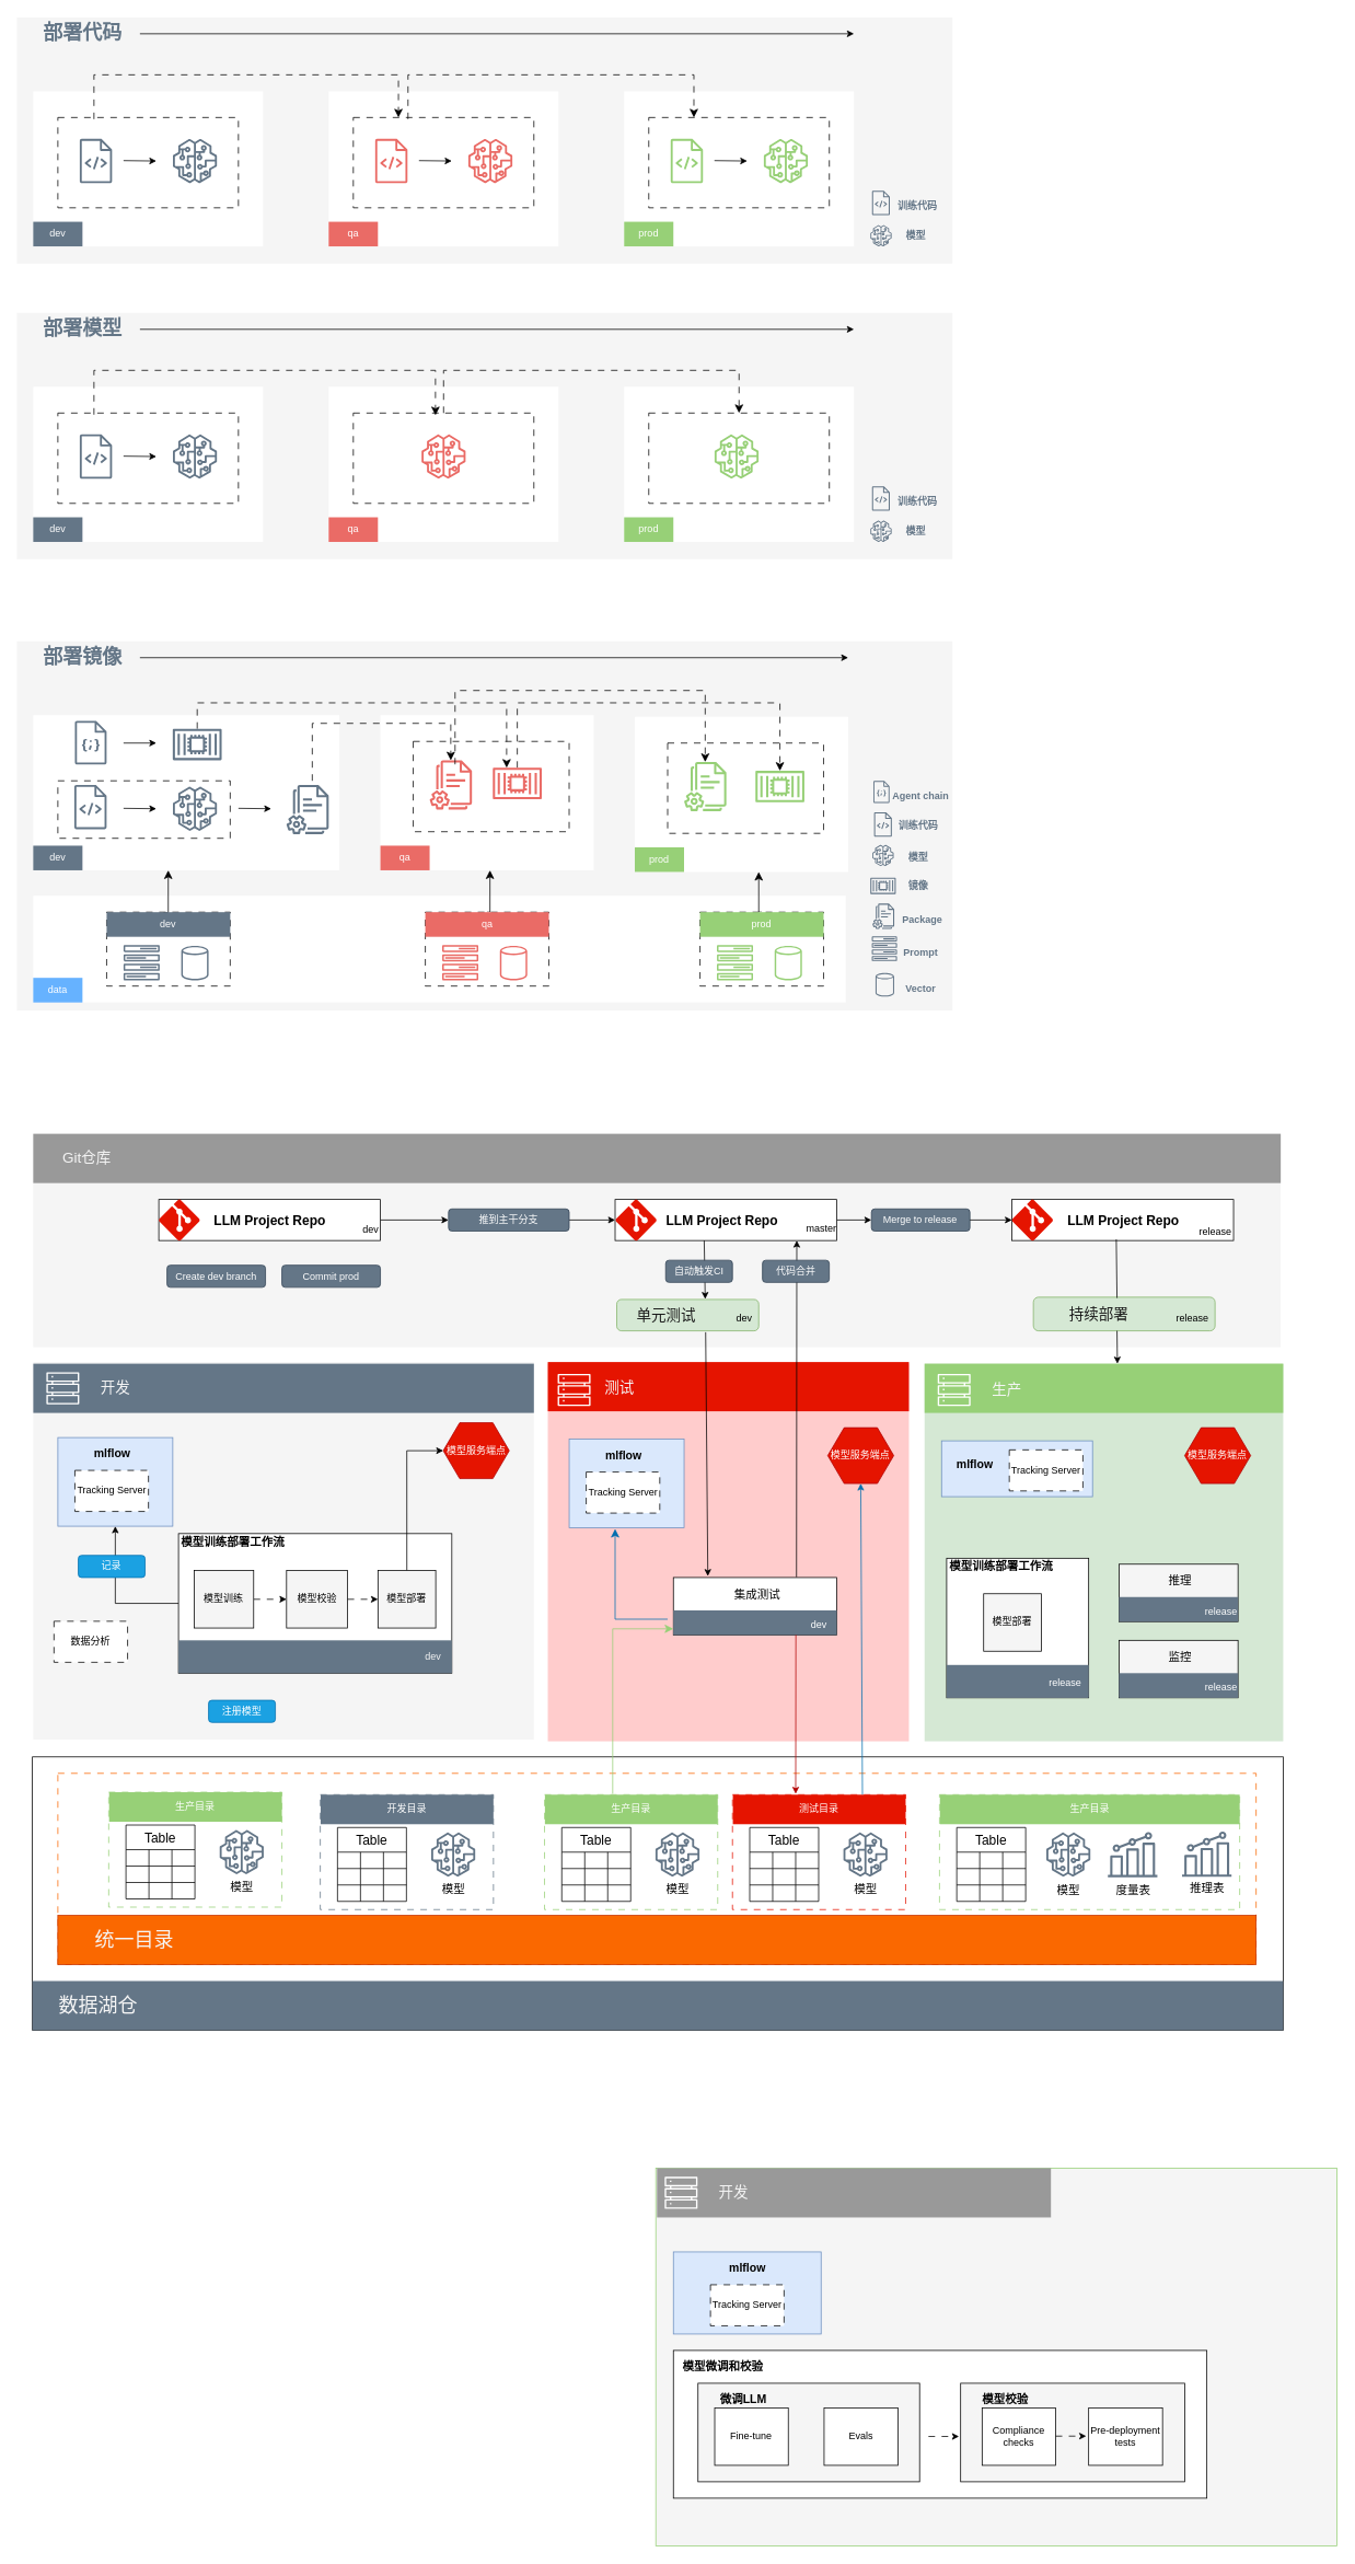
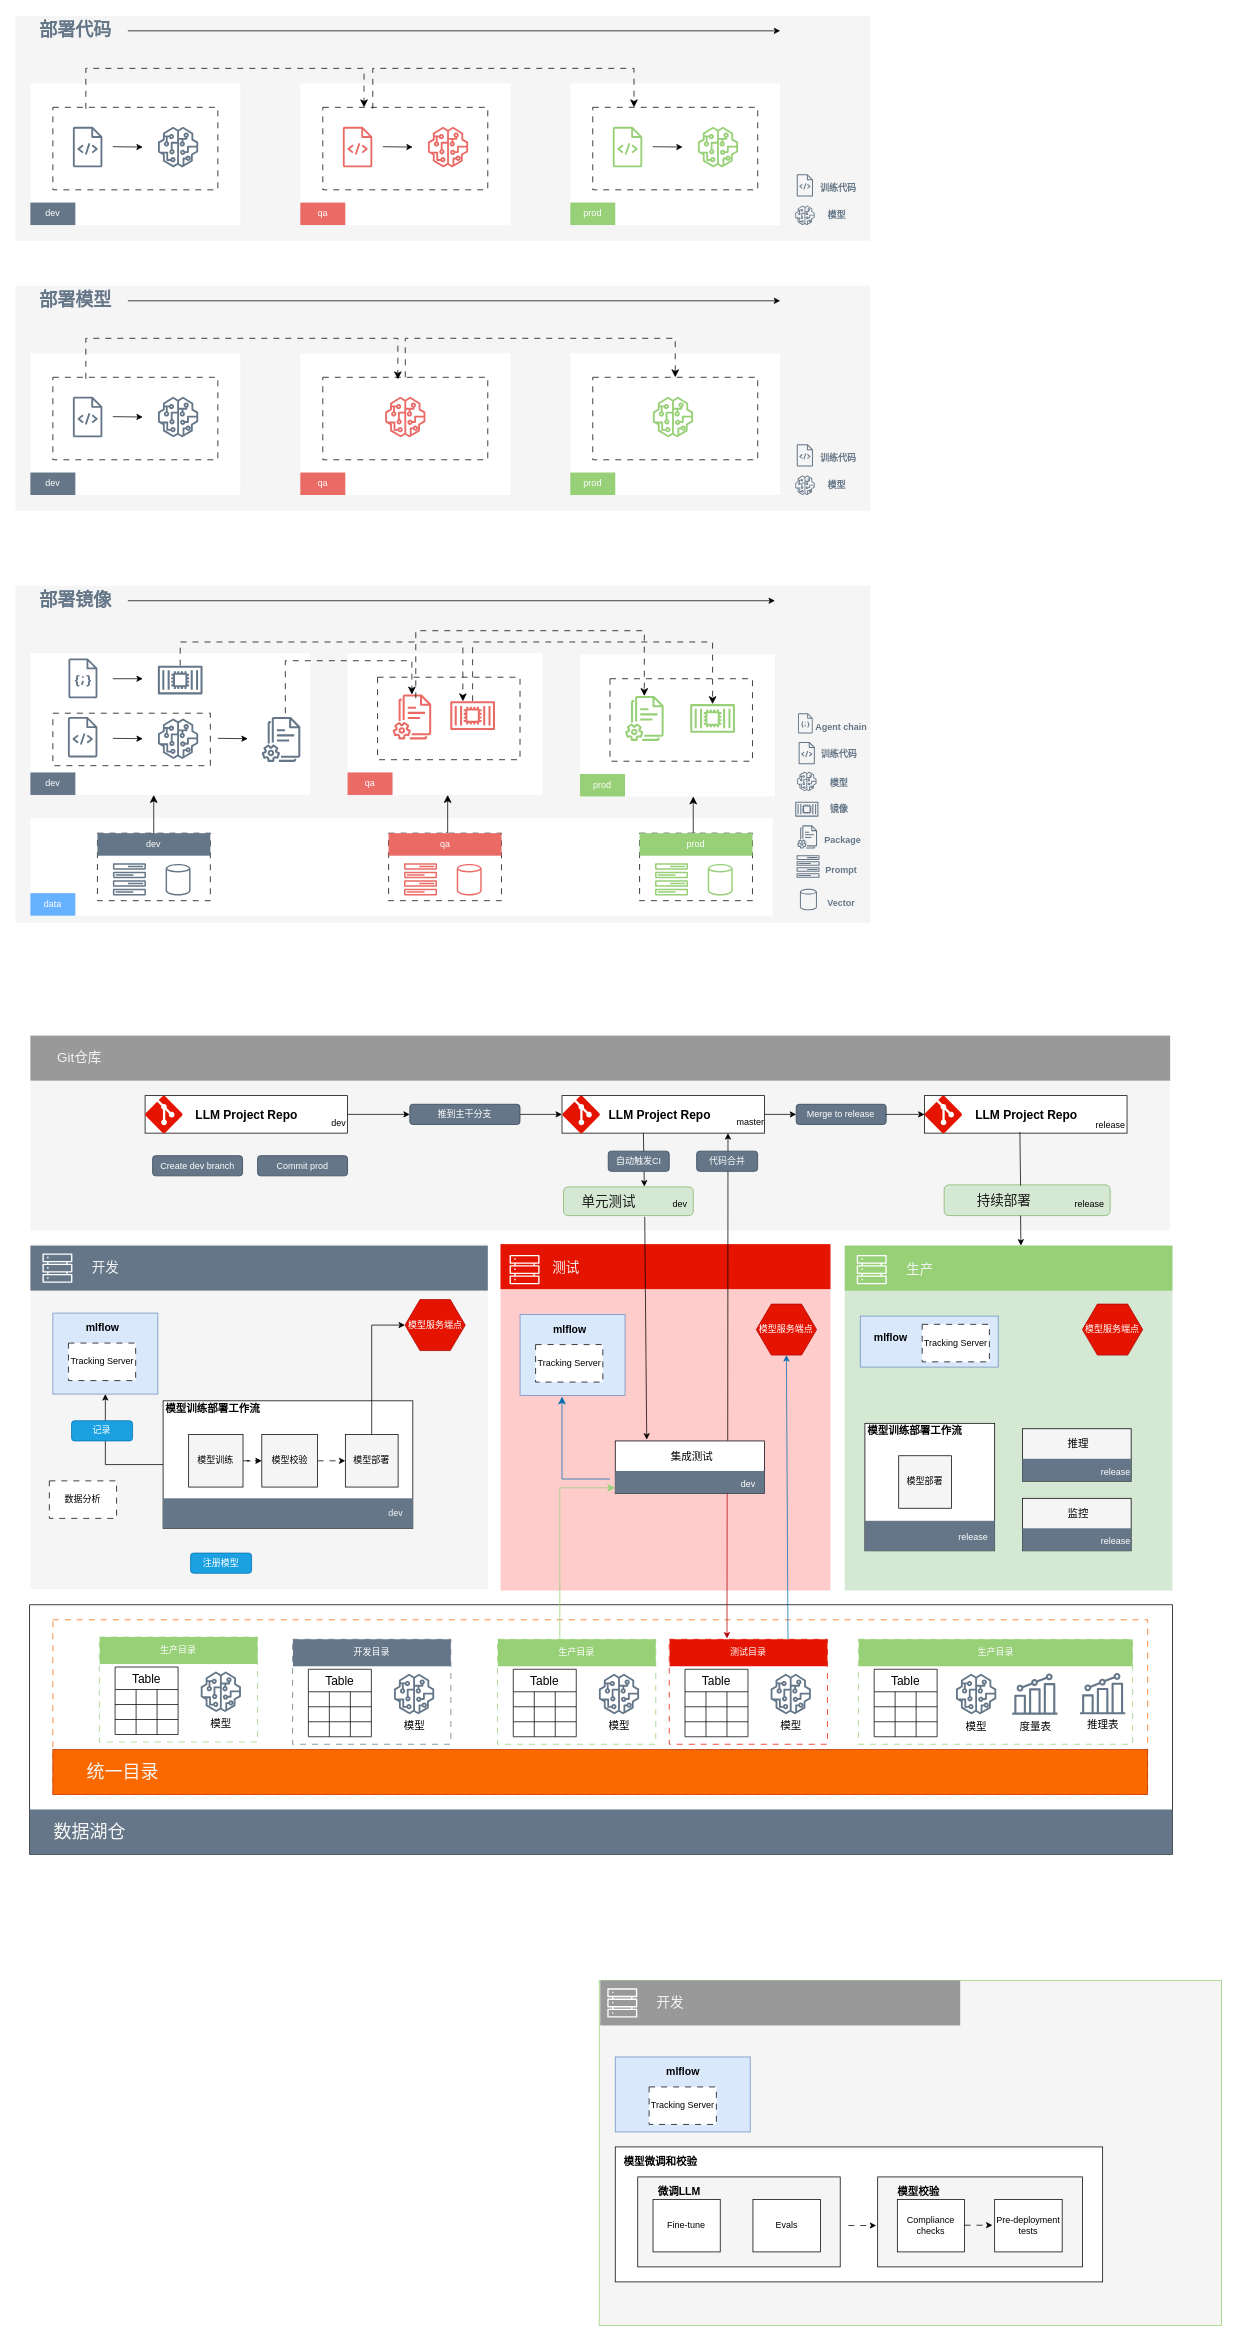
- <mxCell id="182" value="模型训练" style="rounded=0;whiteSpace=wrap;html=1;fillColor=#F5F5F5;" parent="1" vertex="1"><mxGeometry x="236.1" y="1912" width="72.49" height="70" as="geometry" /></mxCell>
+ <mxCell id="182" value="模型训练" style="rounded=0;whiteSpace=wrap;html=1;fillColor=#F5F5F5;" parent="1" vertex="1"><mxGeometry x="251.1" y="1912" width="72.49" height="70" as="geometry" /></mxCell>
